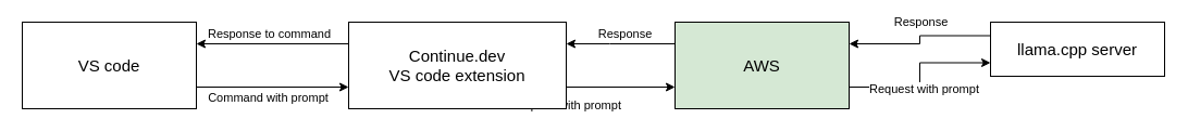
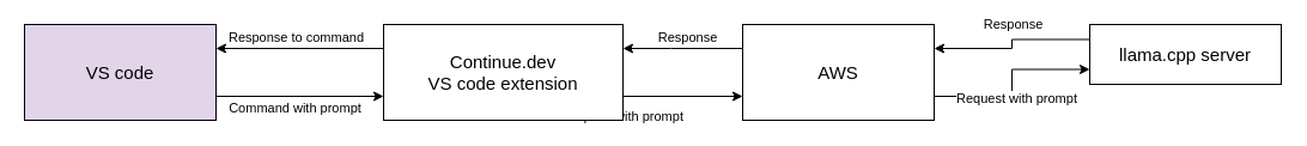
- <mxCell id="17" value="VS code" style="html=1;whiteSpace=wrap;fontSize=15;" vertex="1" parent="1"><mxGeometry y="20" width="160" height="80" as="geometry" x="20" /></mxCell>
+ <mxCell id="17" value="VS code" style="html=1;whiteSpace=wrap;fontSize=15;fillColor=#e1d5e7;" vertex="1" parent="1"><mxGeometry y="20" width="160" height="80" as="geometry" x="20" /></mxCell>
- <mxCell id="11" value="AWS" style="html=1;whiteSpace=wrap;fontSize=15;fillColor=#d5e8d4;" parent="1" vertex="1"><mxGeometry x="620" y="20" width="160" height="80" as="geometry" /></mxCell>
+ <mxCell id="11" value="AWS" style="html=1;whiteSpace=wrap;fontSize=15;" parent="1" vertex="1"><mxGeometry x="620" y="20" width="160" height="80" as="geometry" /></mxCell>
